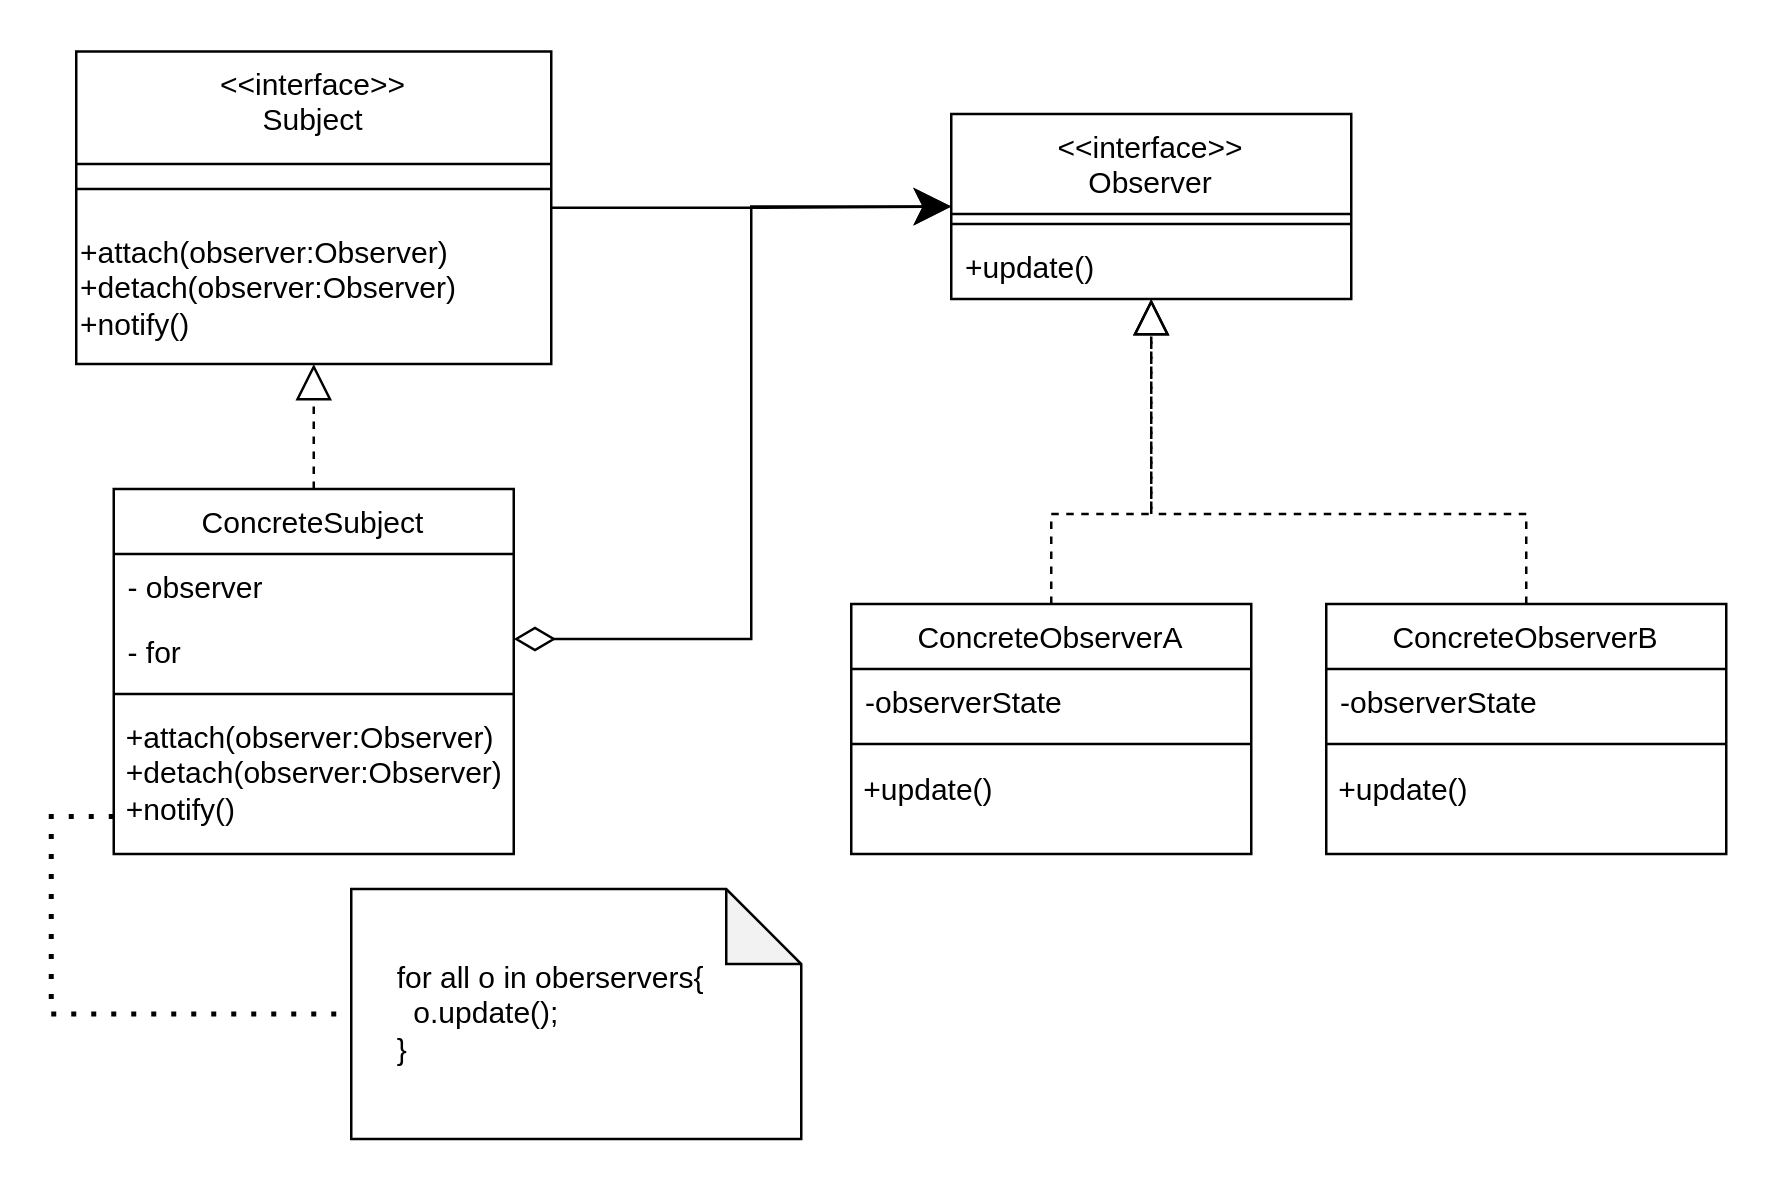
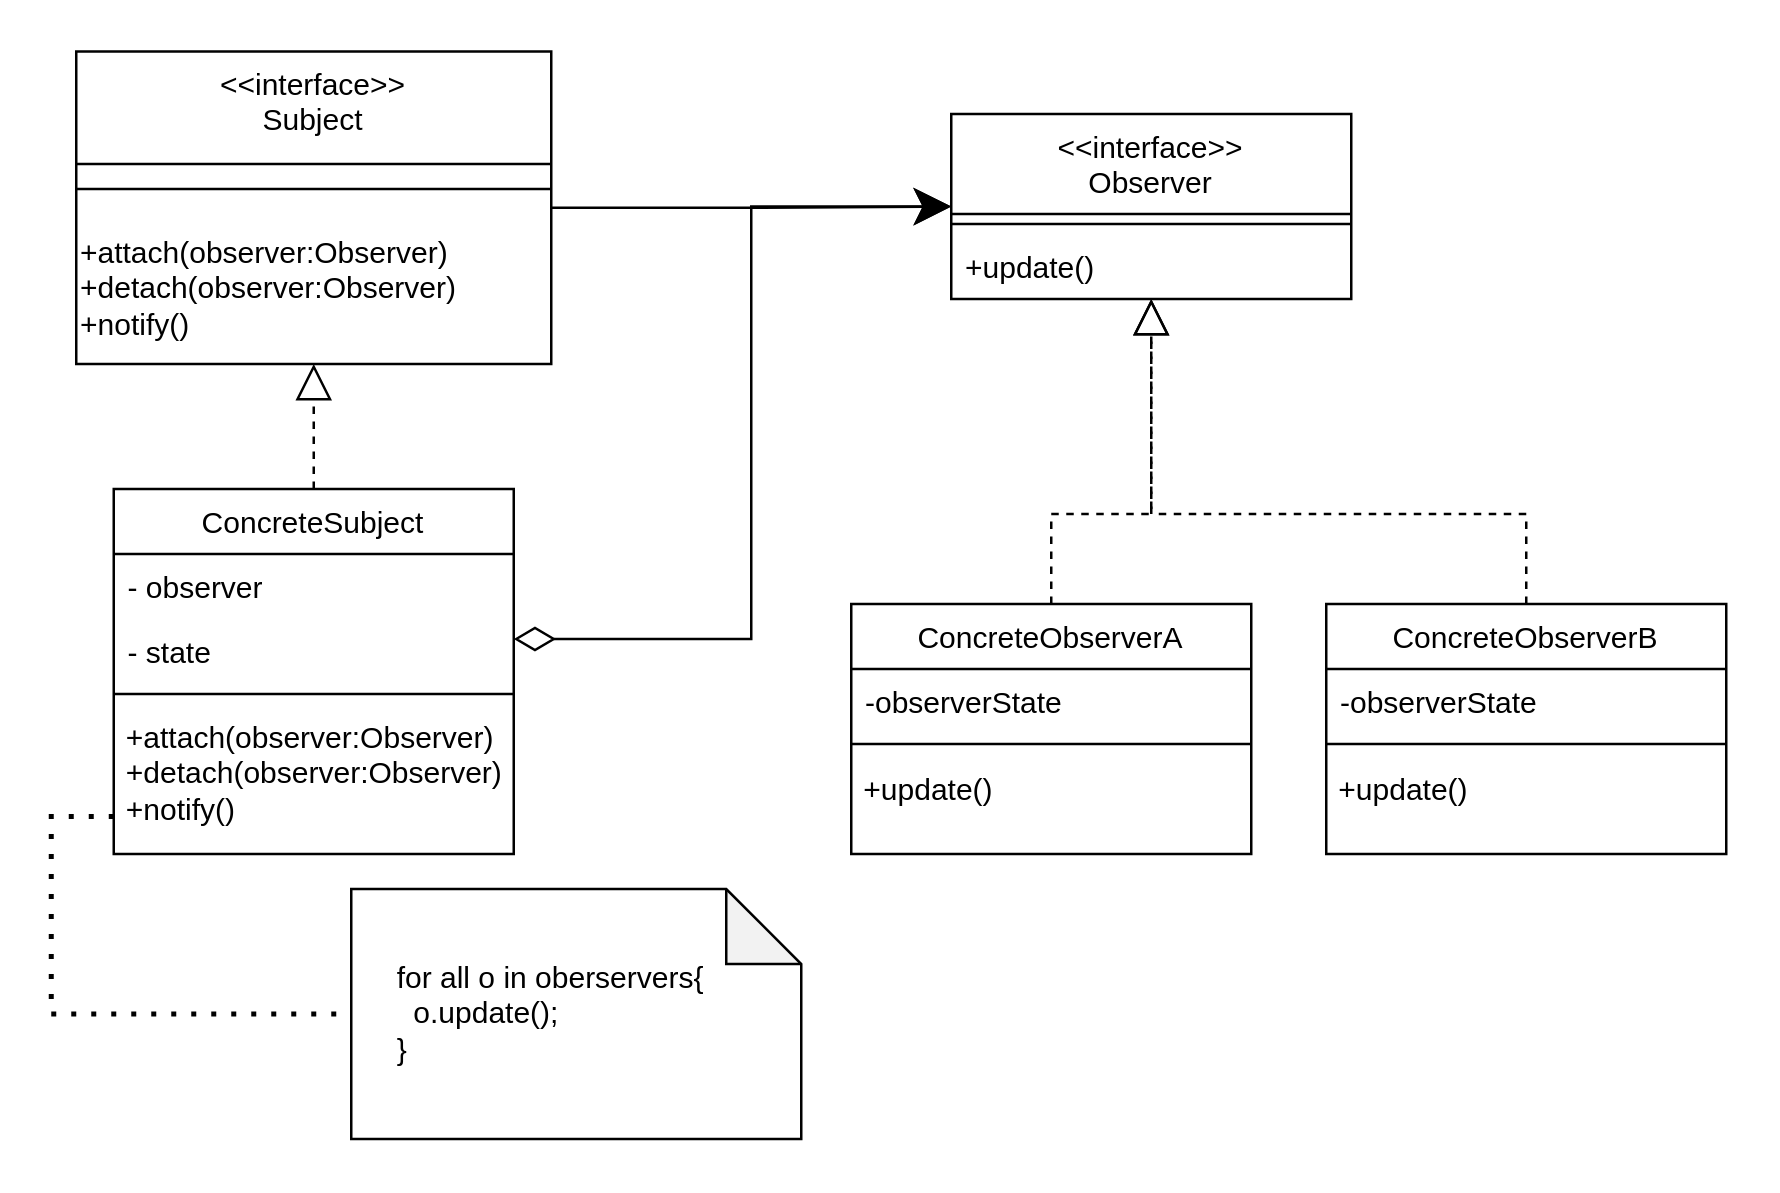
- <mxCell id="8" value="- for" style="text;align=left;verticalAlign=top;spacingLeft=4;spacingRight=4;overflow=hidden;rotatable=0;points=[[0,0.5],[1,0.5]];portConstraint=eastwest;" parent="6" vertex="1"><mxGeometry y="52" width="160" height="26" as="geometry" /></mxCell>
+ <mxCell id="8" value="- state" style="text;align=left;verticalAlign=top;spacingLeft=4;spacingRight=4;overflow=hidden;rotatable=0;points=[[0,0.5],[1,0.5]];portConstraint=eastwest;" parent="6" vertex="1"><mxGeometry y="52" width="160" height="26" as="geometry" /></mxCell>
